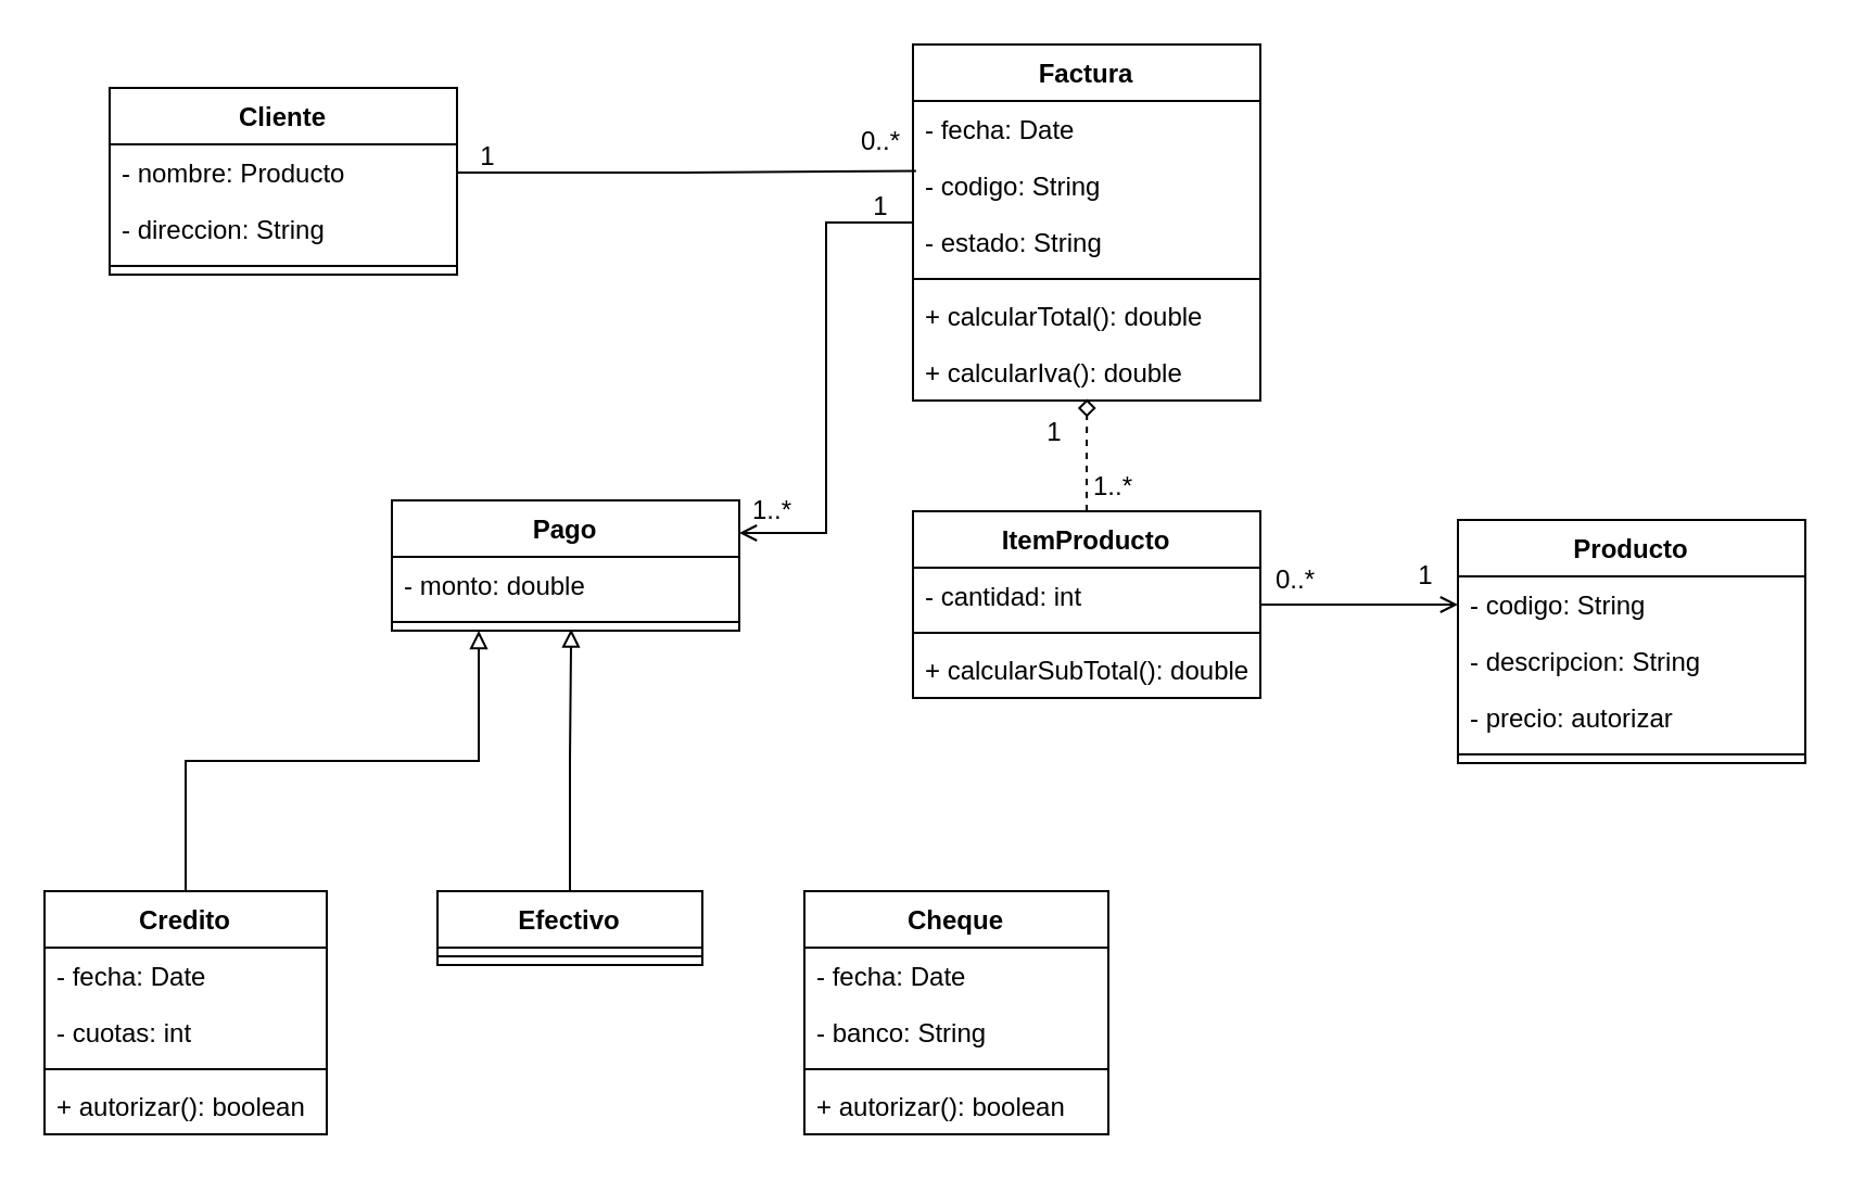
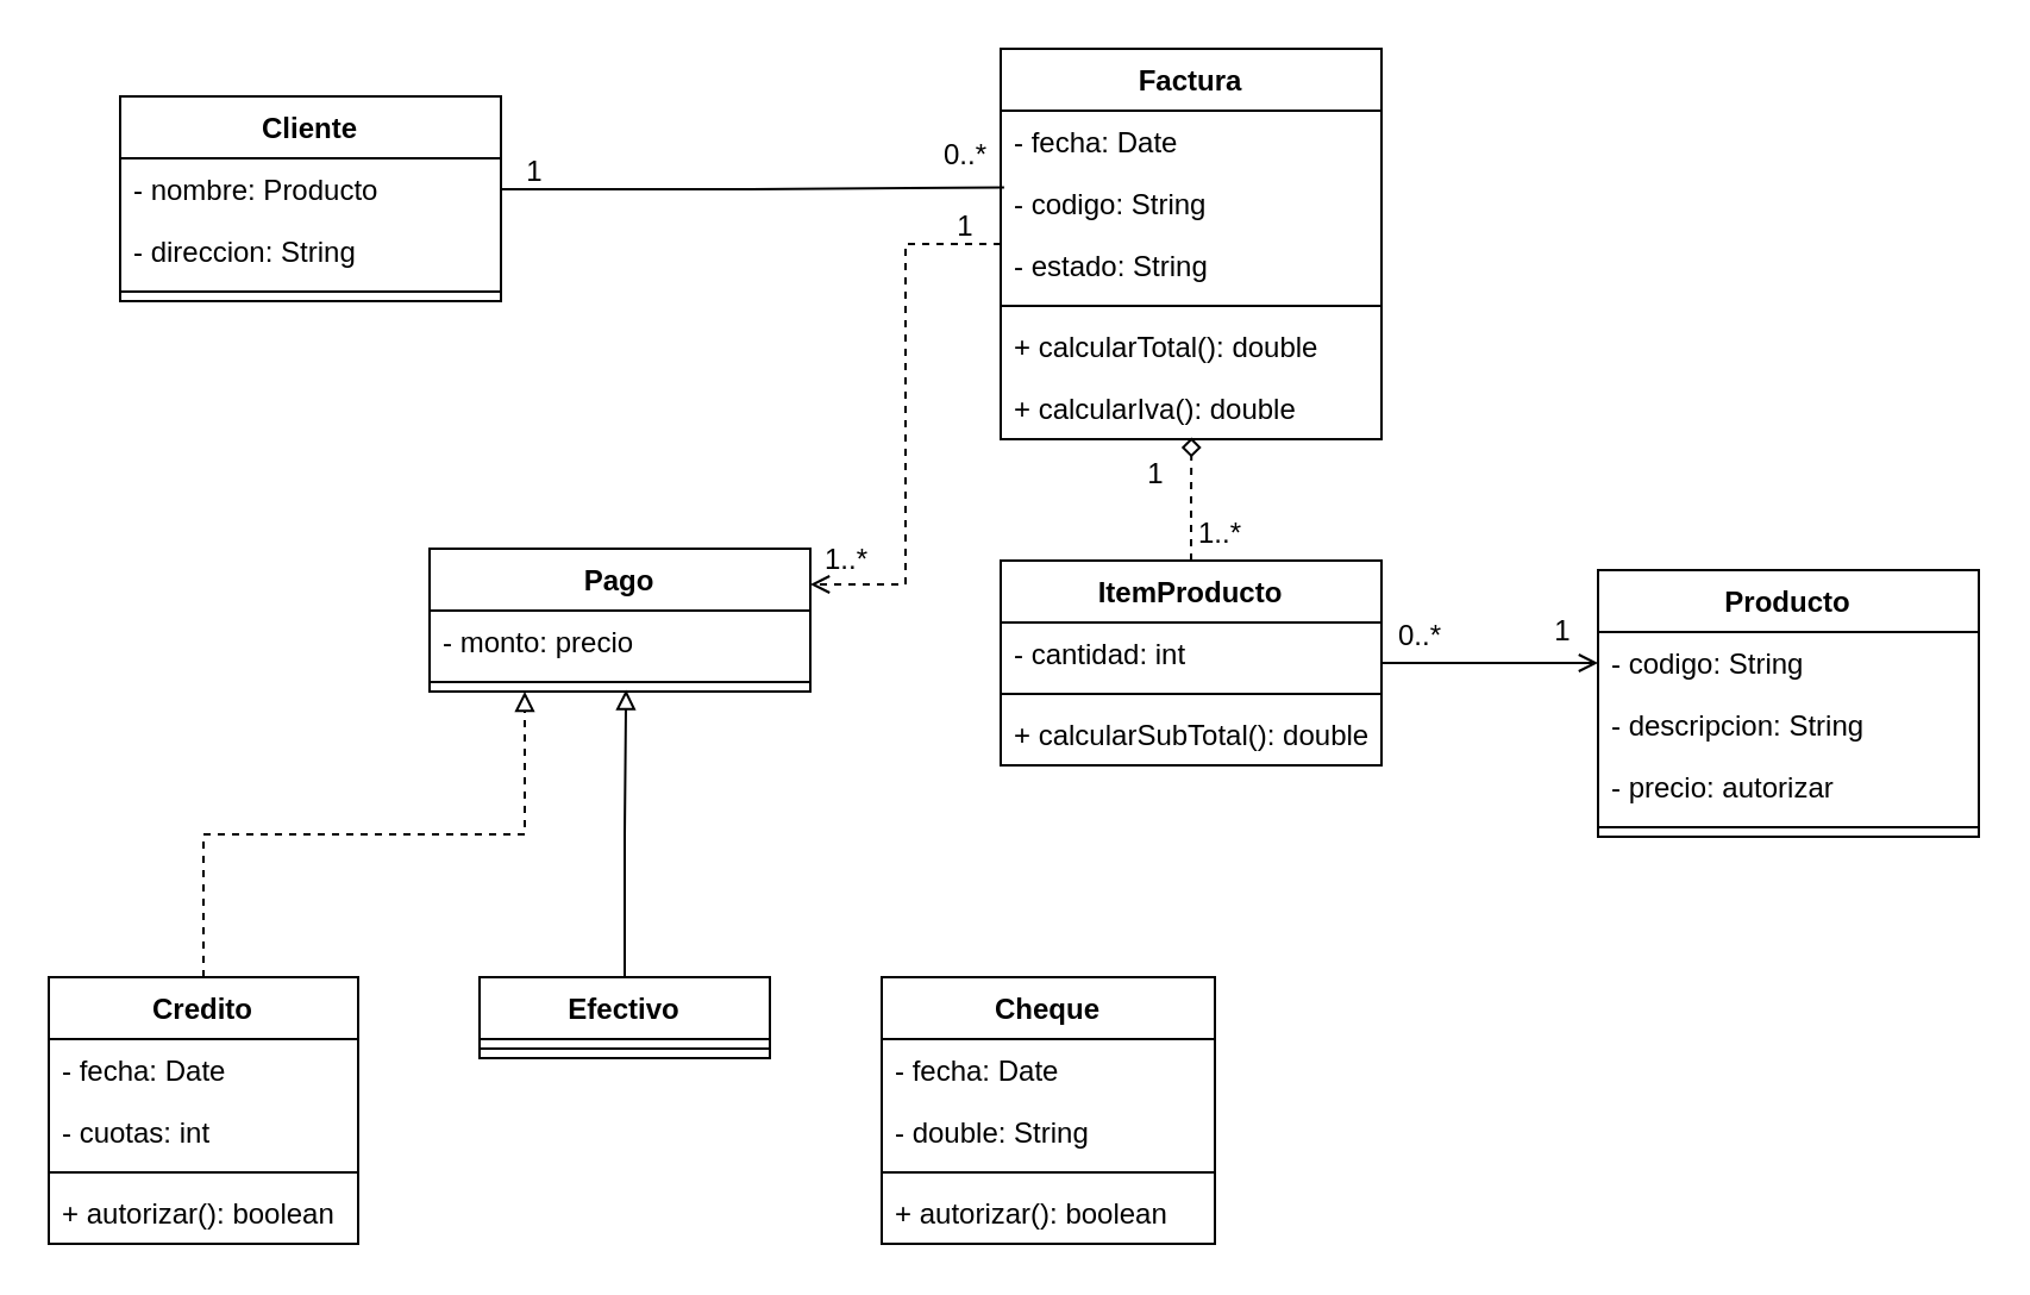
- <mxCell id="15" style="edgeStyle=orthogonalEdgeStyle;rounded=0;orthogonalLoop=1;jettySize=auto;html=1;entryX=1;entryY=0.25;entryDx=0;entryDy=0;endArrow=open;endFill=0;" edge="1" parent="1" source="16" target="6"><mxGeometry relative="1" as="geometry" /></mxCell>
+ <mxCell id="15" style="edgeStyle=orthogonalEdgeStyle;rounded=0;orthogonalLoop=1;jettySize=auto;html=1;entryX=1;entryY=0.25;entryDx=0;entryDy=0;endArrow=open;endFill=0;dashed=1;" edge="1" parent="1" source="16" target="6"><mxGeometry relative="1" as="geometry" /></mxCell>
- <mxCell id="7" value="- monto: double" style="text;strokeColor=none;fillColor=none;align=left;verticalAlign=top;spacingLeft=4;spacingRight=4;overflow=hidden;rotatable=0;points=[[0,0.5],[1,0.5]];portConstraint=eastwest;" vertex="1" parent="6"><mxGeometry y="26" width="160" height="26" as="geometry" /></mxCell>
+ <mxCell id="7" value="- monto: precio" style="text;strokeColor=none;fillColor=none;align=left;verticalAlign=top;spacingLeft=4;spacingRight=4;overflow=hidden;rotatable=0;points=[[0,0.5],[1,0.5]];portConstraint=eastwest;" vertex="1" parent="6"><mxGeometry y="26" width="160" height="26" as="geometry" /></mxCell>
- <mxCell id="9" style="edgeStyle=orthogonalEdgeStyle;rounded=0;orthogonalLoop=1;jettySize=auto;html=1;entryX=0.25;entryY=1;entryDx=0;entryDy=0;endArrow=block;endFill=0;exitX=0.5;exitY=0;exitDx=0;exitDy=0;" edge="1" parent="1" source="10" target="6"><mxGeometry relative="1" as="geometry" /></mxCell>
+ <mxCell id="9" style="edgeStyle=orthogonalEdgeStyle;rounded=0;orthogonalLoop=1;jettySize=auto;html=1;entryX=0.25;entryY=1;entryDx=0;entryDy=0;endArrow=block;endFill=0;exitX=0.5;exitY=0;exitDx=0;exitDy=0;dashed=1;" edge="1" parent="1" source="10" target="6"><mxGeometry relative="1" as="geometry" /></mxCell>
- <mxCell id="28" value="- banco: String" style="text;strokeColor=none;fillColor=none;align=left;verticalAlign=top;spacingLeft=4;spacingRight=4;overflow=hidden;rotatable=0;points=[[0,0.5],[1,0.5]];portConstraint=eastwest;" vertex="1" parent="26"><mxGeometry y="52" width="140" height="26" as="geometry" /></mxCell>
+ <mxCell id="28" value="- double: String" style="text;strokeColor=none;fillColor=none;align=left;verticalAlign=top;spacingLeft=4;spacingRight=4;overflow=hidden;rotatable=0;points=[[0,0.5],[1,0.5]];portConstraint=eastwest;" vertex="1" parent="26"><mxGeometry y="52" width="140" height="26" as="geometry" /></mxCell>
